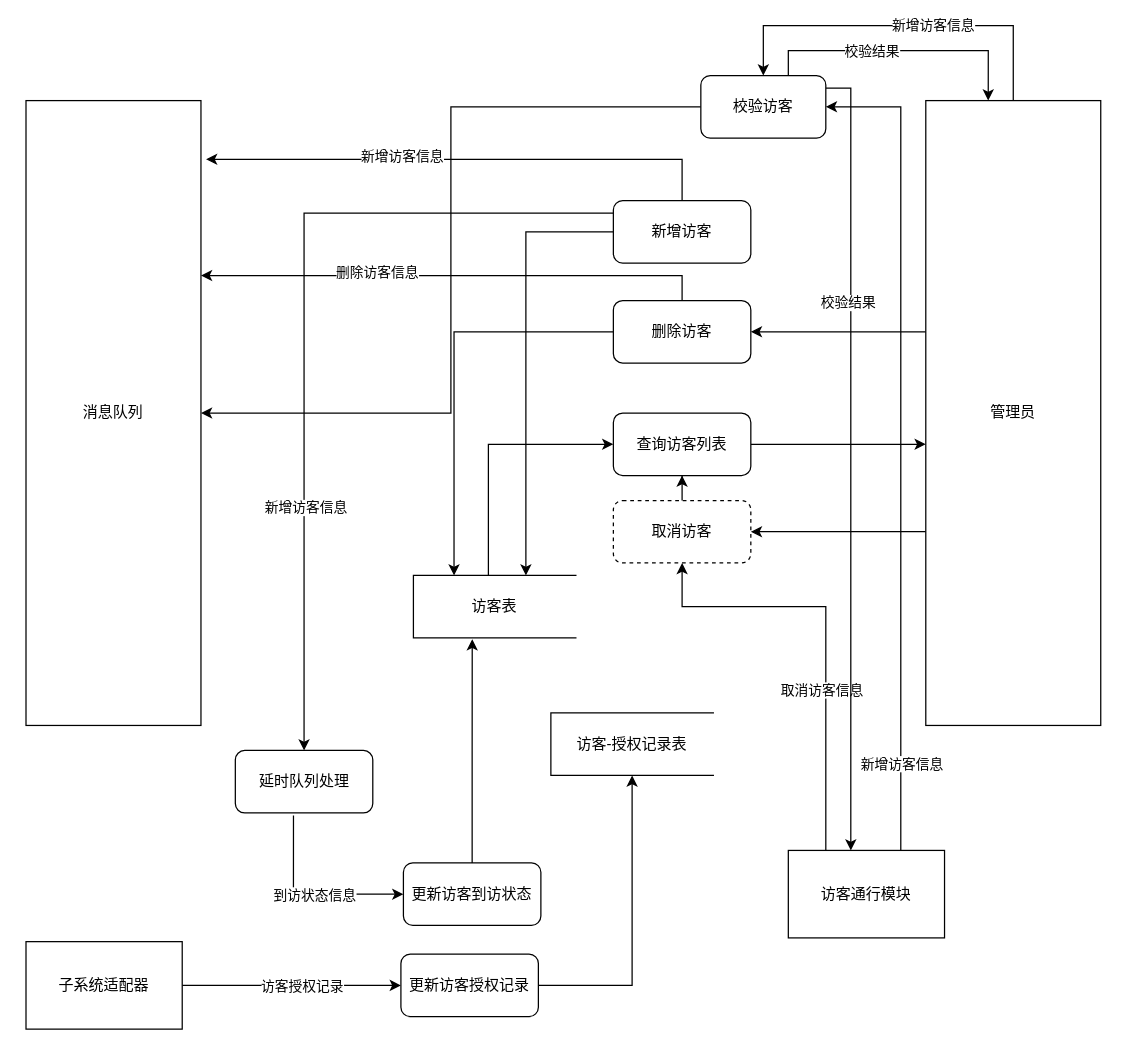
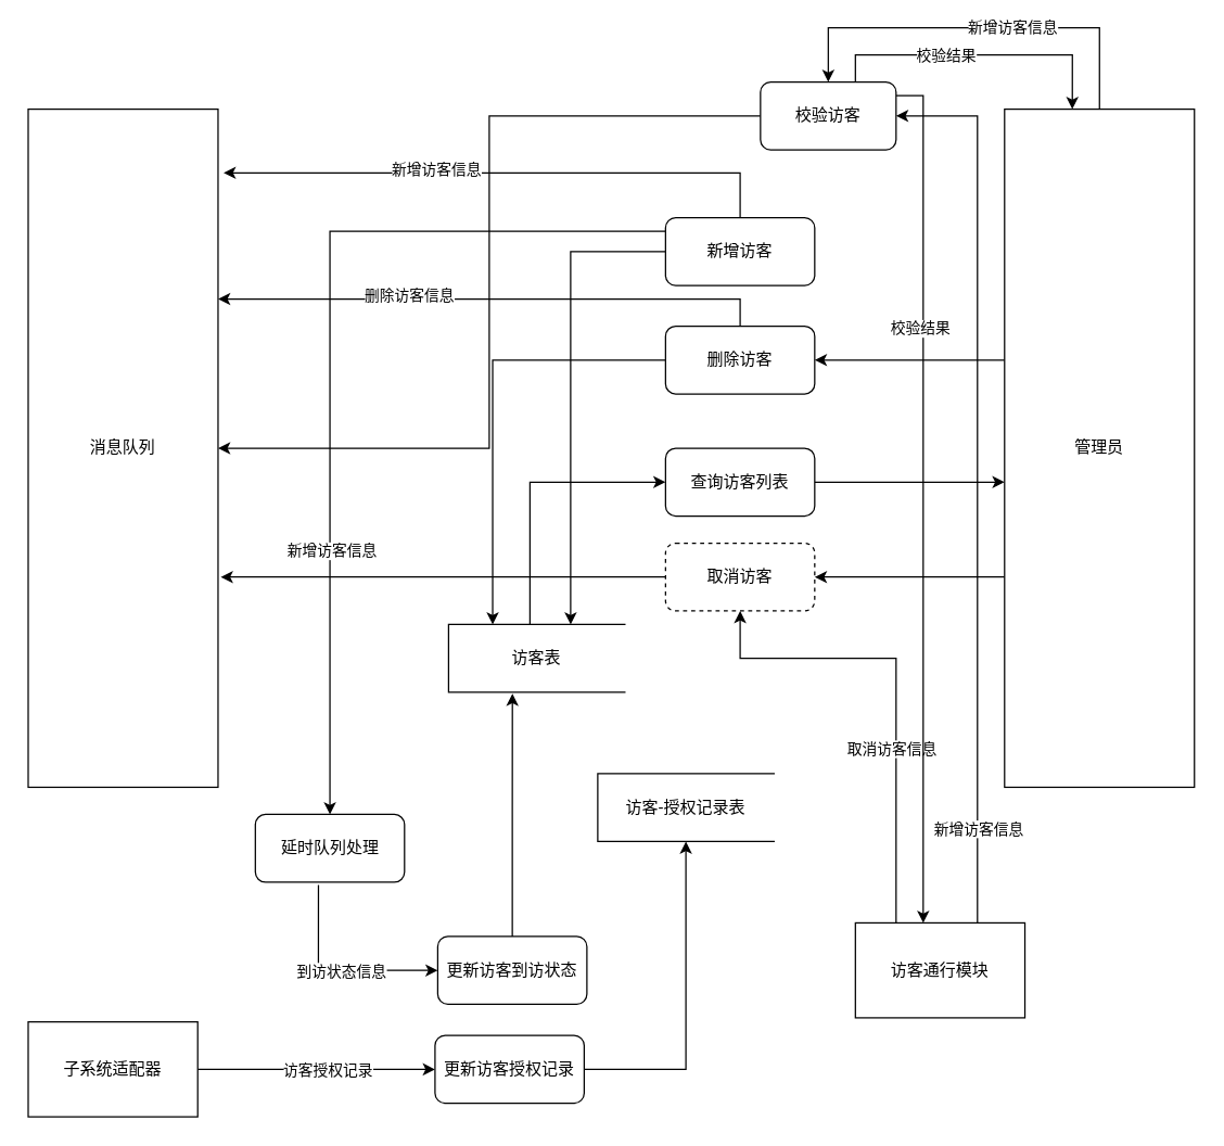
- <mxCell id="23" style="edgeStyle=orthogonalEdgeStyle;rounded=0;orthogonalLoop=1;jettySize=auto;html=1;" parent="1" source="22" target="17" edge="1"><mxGeometry relative="1" as="geometry" /></mxCell>
+ <mxCell id="23" style="edgeStyle=orthogonalEdgeStyle;rounded=0;orthogonalLoop=1;jettySize=auto;html=1;entryX=1.014;entryY=0.69;entryDx=0;entryDy=0;entryPerimeter=0;" parent="1" source="22" target="4" edge="1"><mxGeometry relative="1" as="geometry" /></mxCell>
